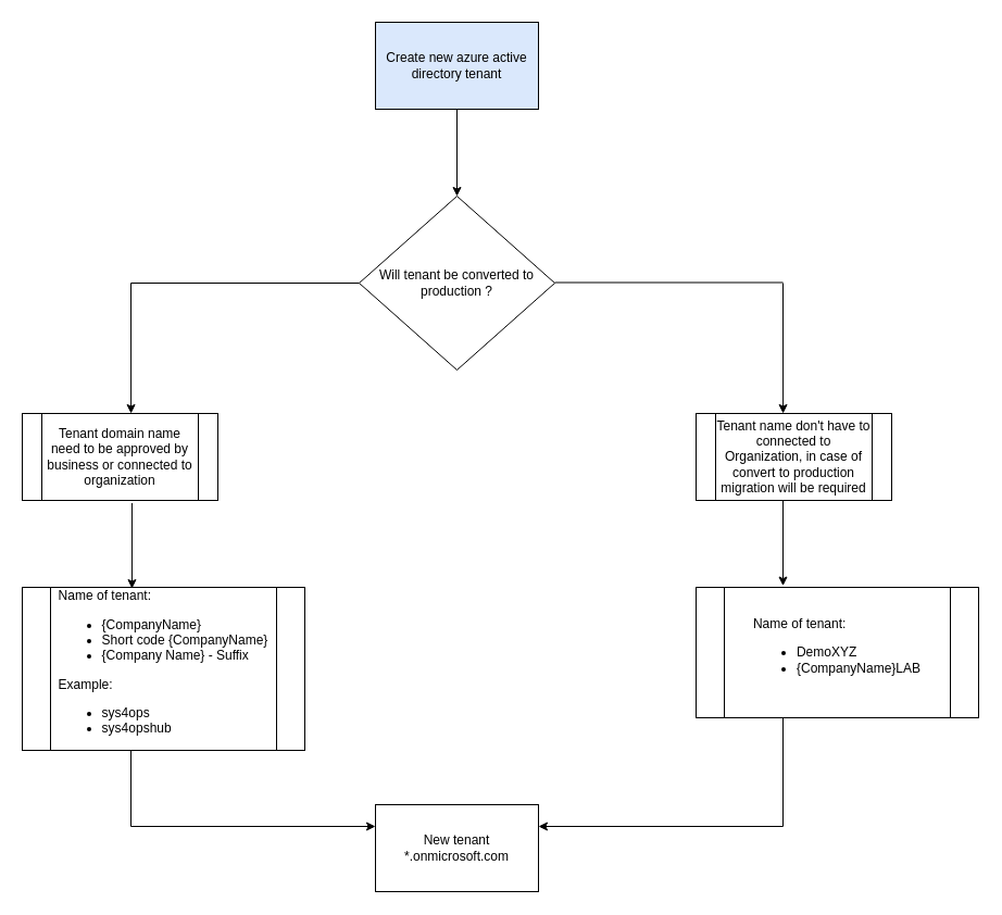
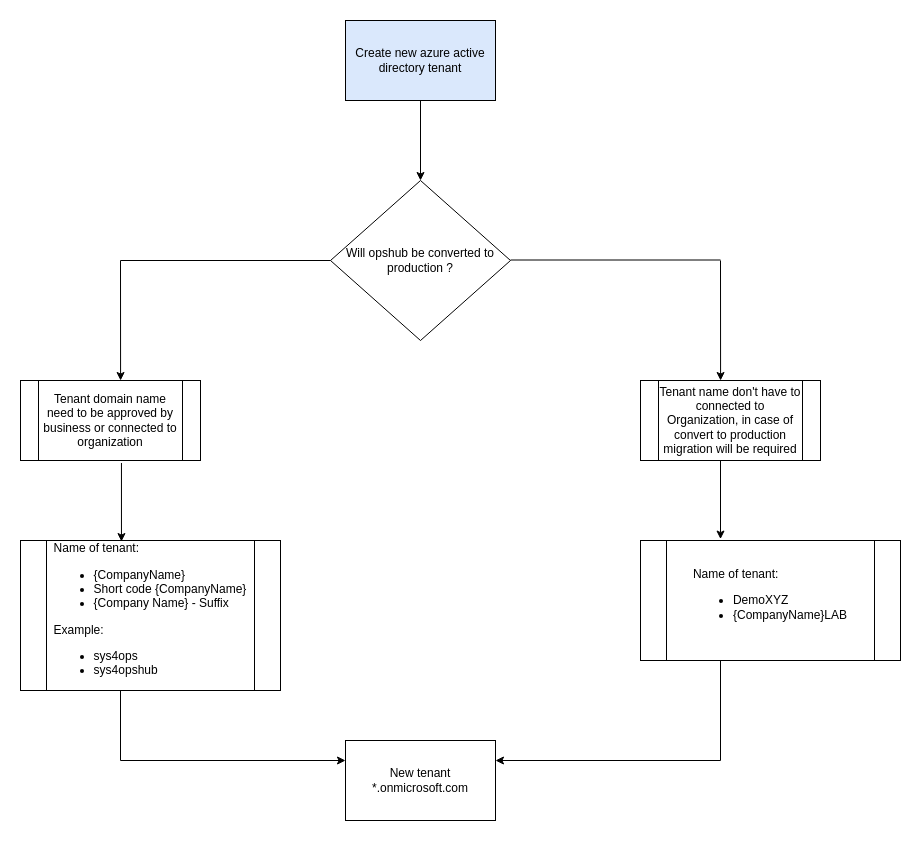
- <mxCell id="3" value="Will tenant be converted to production ?" style="rhombus;whiteSpace=wrap;html=1;" parent="1" vertex="1"><mxGeometry x="330" y="180" width="180" height="160" as="geometry" /></mxCell>
+ <mxCell id="3" value="Will opshub be converted to production ?" style="rhombus;whiteSpace=wrap;html=1;" parent="1" vertex="1"><mxGeometry x="330" y="180" width="180" height="160" as="geometry" /></mxCell>
